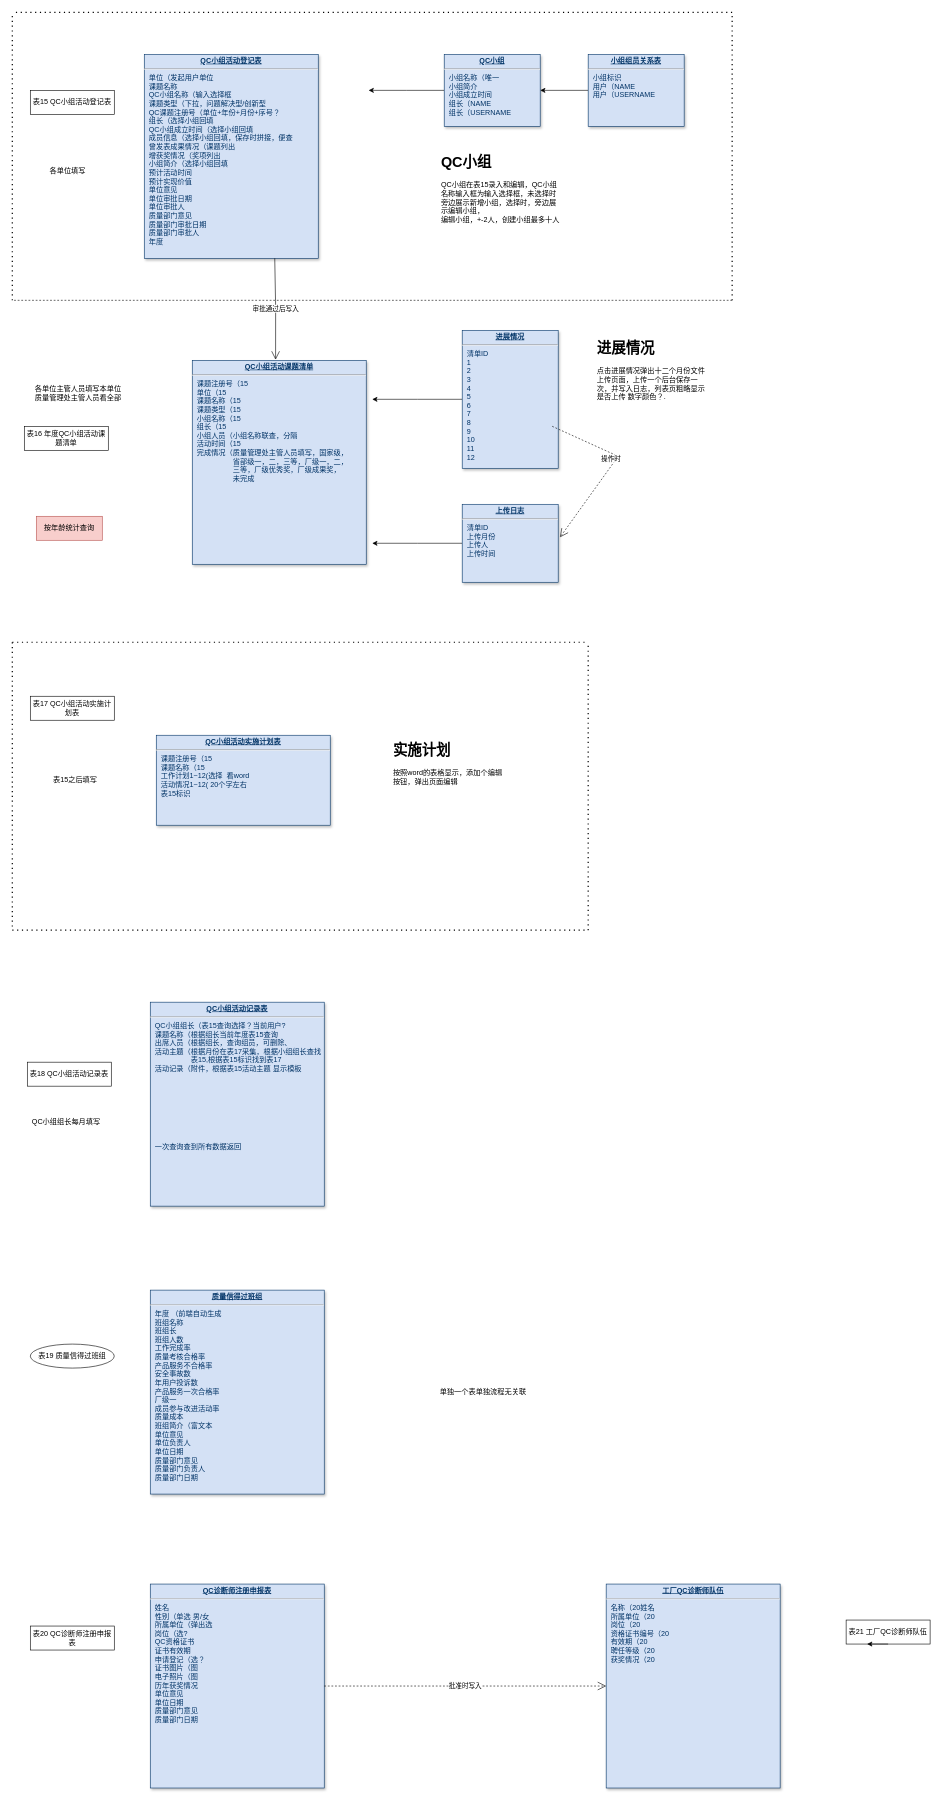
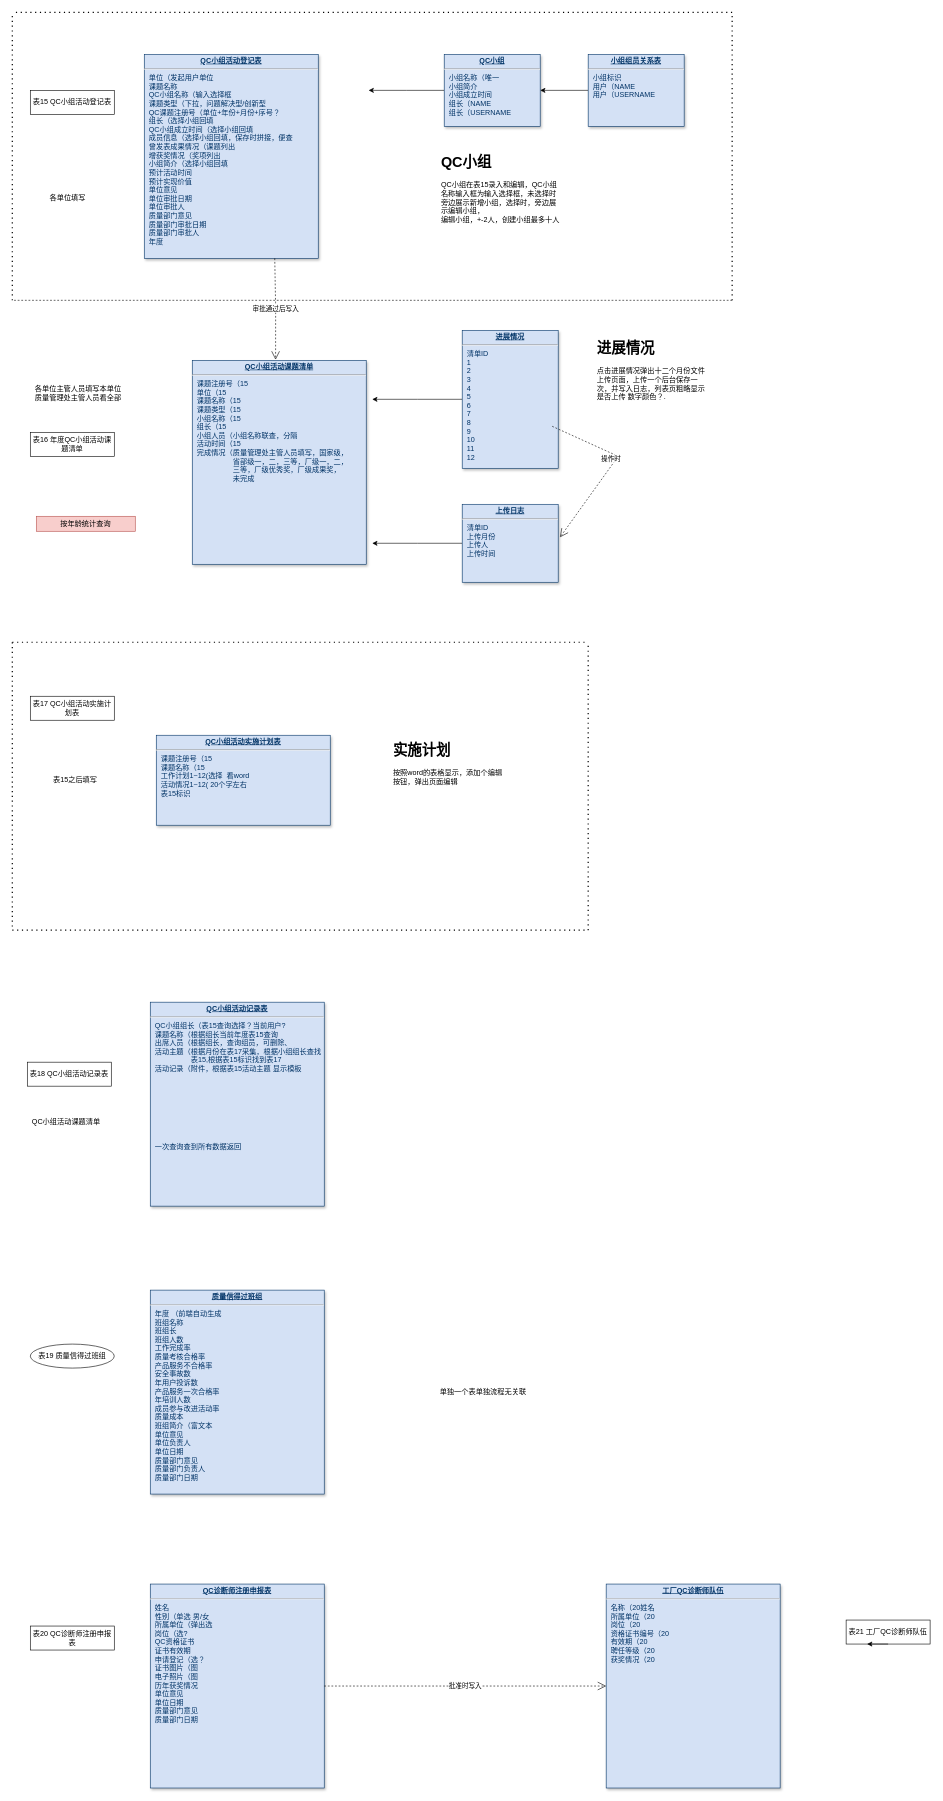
- <mxCell id="32" value="各单位填写" style="text;html=1;strokeColor=none;fillColor=none;align=center;verticalAlign=middle;whiteSpace=wrap;rounded=0;" vertex="1" parent="1"><mxGeometry x="55" y="270" width="115" height="30" as="geometry" /></mxCell>
+ <mxCell id="32" value="各单位填写" style="text;html=1;strokeColor=none;fillColor=none;align=center;verticalAlign=middle;whiteSpace=wrap;rounded=0;" vertex="1" parent="1"><mxGeometry x="55" y="315" width="115" height="30" as="geometry" /></mxCell>
- <mxCell id="14" value="审批通过后写入" style="endArrow=open;endSize=12;dashed=0;html=1;exitX=0.75;exitY=1;exitDx=0;exitDy=0;entryX=0.479;entryY=-0.003;entryDx=0;entryDy=0;entryPerimeter=0;" edge="1" parent="1" source="3" target="13"><mxGeometry width="160" relative="1" as="geometry"><mxPoint x="430" y="400" as="sourcePoint" /><mxPoint x="590" y="400" as="targetPoint" /><Array as="points"><mxPoint x="459" y="510" /></Array></mxGeometry></mxCell>
+ <mxCell id="14" value="审批通过后写入" style="endArrow=open;endSize=12;dashed=1;html=1;exitX=0.75;exitY=1;exitDx=0;exitDy=0;entryX=0.479;entryY=-0.003;entryDx=0;entryDy=0;entryPerimeter=0;" edge="1" parent="1" source="3" target="13"><mxGeometry width="160" relative="1" as="geometry"><mxPoint x="430" y="400" as="sourcePoint" /><mxPoint x="590" y="400" as="targetPoint" /><Array as="points"><mxPoint x="459" y="510" /></Array></mxGeometry></mxCell>
- <mxCell id="12" value="表16 年度QC小组活动课题清单" style="rounded=0;whiteSpace=wrap;html=1;" vertex="1" parent="1"><mxGeometry x="40" y="710" width="140" height="40" as="geometry" /></mxCell>
+ <mxCell id="12" value="表16 年度QC小组活动课题清单" style="rounded=0;whiteSpace=wrap;html=1;" vertex="1" parent="1"><mxGeometry x="50" y="720" width="140" height="40" as="geometry" /></mxCell>
- <mxCell id="25" value="按年龄统计查询" style="text;html=1;strokeColor=#b85450;fillColor=#f8cecc;align=center;verticalAlign=middle;whiteSpace=wrap;rounded=0;" vertex="1" parent="1"><mxGeometry x="60" y="860" width="110" height="40" as="geometry" /></mxCell>
+ <mxCell id="25" value="按年龄统计查询" style="text;html=1;strokeColor=#b85450;fillColor=#f8cecc;align=center;verticalAlign=middle;whiteSpace=wrap;rounded=0;" vertex="1" parent="1"><mxGeometry x="60" y="860" width="165" height="25" as="geometry" /></mxCell>
- <mxCell id="35" value="QC小组组长每月填写" style="text;html=1;strokeColor=none;fillColor=none;align=center;verticalAlign=middle;whiteSpace=wrap;rounded=0;" vertex="1" parent="1"><mxGeometry x="30" y="1850" width="160" height="40" as="geometry" /></mxCell>
+ <mxCell id="35" value="QC小组活动课题清单" style="text;html=1;strokeColor=none;fillColor=none;align=center;verticalAlign=middle;whiteSpace=wrap;rounded=0;" vertex="1" parent="1"><mxGeometry x="30" y="1850" width="160" height="40" as="geometry" /></mxCell>
- <mxCell id="37" value="&lt;p style=&quot;margin: 0px ; margin-top: 4px ; text-align: center ; text-decoration: underline&quot;&gt;&lt;b&gt;质量信得过班组&lt;/b&gt;&lt;/p&gt;&lt;hr&gt;&lt;p style=&quot;margin: 0px ; margin-left: 8px&quot;&gt;年度 （前端自动生成&lt;/p&gt;&lt;p style=&quot;margin: 0px ; margin-left: 8px&quot;&gt;班组名称&lt;/p&gt;&lt;p style=&quot;margin: 0px ; margin-left: 8px&quot;&gt;班组长&lt;/p&gt;&lt;p style=&quot;margin: 0px ; margin-left: 8px&quot;&gt;班组人数&lt;/p&gt;&lt;p style=&quot;margin: 0px ; margin-left: 8px&quot;&gt;工作完成率&lt;/p&gt;&lt;p style=&quot;margin: 0px ; margin-left: 8px&quot;&gt;质量考核合格率&lt;/p&gt;&lt;p style=&quot;margin: 0px ; margin-left: 8px&quot;&gt;产品服务不合格率&lt;/p&gt;&lt;p style=&quot;margin: 0px ; margin-left: 8px&quot;&gt;安全事故数&lt;/p&gt;&lt;p style=&quot;margin: 0px ; margin-left: 8px&quot;&gt;年用户投诉数&lt;/p&gt;&lt;p style=&quot;margin: 0px ; margin-left: 8px&quot;&gt;产品服务一次合格率&lt;/p&gt;&lt;p style=&quot;margin: 0px ; margin-left: 8px&quot;&gt;厂级一&lt;/p&gt;&lt;p style=&quot;margin: 0px ; margin-left: 8px&quot;&gt;成员参与改进活动率&lt;/p&gt;&lt;p style=&quot;margin: 0px ; margin-left: 8px&quot;&gt;质量成本&lt;/p&gt;&lt;p style=&quot;margin: 0px ; margin-left: 8px&quot;&gt;班组简介（富文本&lt;/p&gt;&lt;p style=&quot;margin: 0px ; margin-left: 8px&quot;&gt;单位意见&lt;/p&gt;&lt;p style=&quot;margin: 0px ; margin-left: 8px&quot;&gt;单位负责人&lt;/p&gt;&lt;p style=&quot;margin: 0px ; margin-left: 8px&quot;&gt;单位日期&lt;/p&gt;&lt;p style=&quot;margin: 0px ; margin-left: 8px&quot;&gt;质量部门意见&lt;/p&gt;&lt;p style=&quot;margin: 0px ; margin-left: 8px&quot;&gt;质量部门负责人&lt;/p&gt;&lt;p style=&quot;margin: 0px ; margin-left: 8px&quot;&gt;质量部门日期&lt;/p&gt;" style="verticalAlign=top;align=left;overflow=fill;fontSize=12;fontFamily=Helvetica;html=1;strokeColor=#003366;shadow=1;fillColor=#D4E1F5;fontColor=#003366" vertex="1" parent="1"><mxGeometry x="250" y="2150" width="290" height="340" as="geometry" /></mxCell>
+ <mxCell id="37" value="&lt;p style=&quot;margin: 0px ; margin-top: 4px ; text-align: center ; text-decoration: underline&quot;&gt;&lt;b&gt;质量信得过班组&lt;/b&gt;&lt;/p&gt;&lt;hr&gt;&lt;p style=&quot;margin: 0px ; margin-left: 8px&quot;&gt;年度 （前端自动生成&lt;/p&gt;&lt;p style=&quot;margin: 0px ; margin-left: 8px&quot;&gt;班组名称&lt;/p&gt;&lt;p style=&quot;margin: 0px ; margin-left: 8px&quot;&gt;班组长&lt;/p&gt;&lt;p style=&quot;margin: 0px ; margin-left: 8px&quot;&gt;班组人数&lt;/p&gt;&lt;p style=&quot;margin: 0px ; margin-left: 8px&quot;&gt;工作完成率&lt;/p&gt;&lt;p style=&quot;margin: 0px ; margin-left: 8px&quot;&gt;质量考核合格率&lt;/p&gt;&lt;p style=&quot;margin: 0px ; margin-left: 8px&quot;&gt;产品服务不合格率&lt;/p&gt;&lt;p style=&quot;margin: 0px ; margin-left: 8px&quot;&gt;安全事故数&lt;/p&gt;&lt;p style=&quot;margin: 0px ; margin-left: 8px&quot;&gt;年用户投诉数&lt;/p&gt;&lt;p style=&quot;margin: 0px ; margin-left: 8px&quot;&gt;产品服务一次合格率&lt;/p&gt;&lt;p style=&quot;margin: 0px ; margin-left: 8px&quot;&gt;年培训人数&lt;/p&gt;&lt;p style=&quot;margin: 0px ; margin-left: 8px&quot;&gt;成员参与改进活动率&lt;/p&gt;&lt;p style=&quot;margin: 0px ; margin-left: 8px&quot;&gt;质量成本&lt;/p&gt;&lt;p style=&quot;margin: 0px ; margin-left: 8px&quot;&gt;班组简介（富文本&lt;/p&gt;&lt;p style=&quot;margin: 0px ; margin-left: 8px&quot;&gt;单位意见&lt;/p&gt;&lt;p style=&quot;margin: 0px ; margin-left: 8px&quot;&gt;单位负责人&lt;/p&gt;&lt;p style=&quot;margin: 0px ; margin-left: 8px&quot;&gt;单位日期&lt;/p&gt;&lt;p style=&quot;margin: 0px ; margin-left: 8px&quot;&gt;质量部门意见&lt;/p&gt;&lt;p style=&quot;margin: 0px ; margin-left: 8px&quot;&gt;质量部门负责人&lt;/p&gt;&lt;p style=&quot;margin: 0px ; margin-left: 8px&quot;&gt;质量部门日期&lt;/p&gt;" style="verticalAlign=top;align=left;overflow=fill;fontSize=12;fontFamily=Helvetica;html=1;strokeColor=#003366;shadow=1;fillColor=#D4E1F5;fontColor=#003366" vertex="1" parent="1"><mxGeometry x="250" y="2150" width="290" height="340" as="geometry" /></mxCell>
